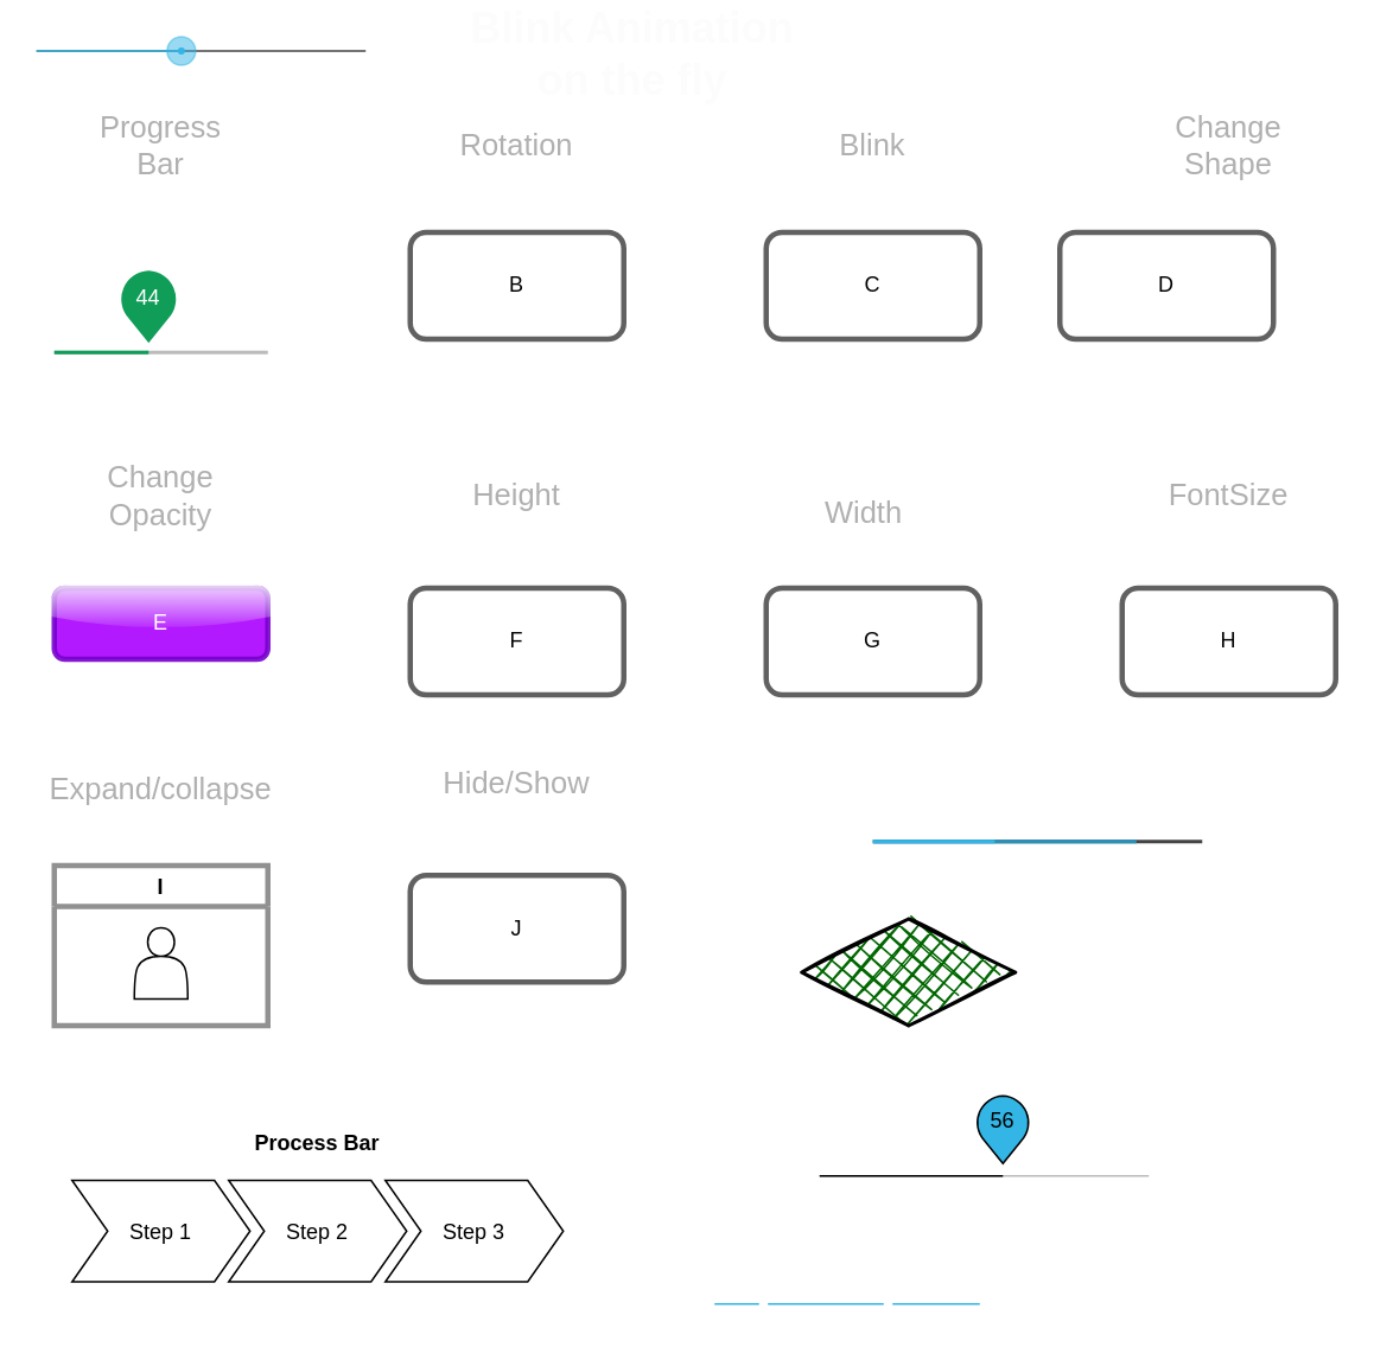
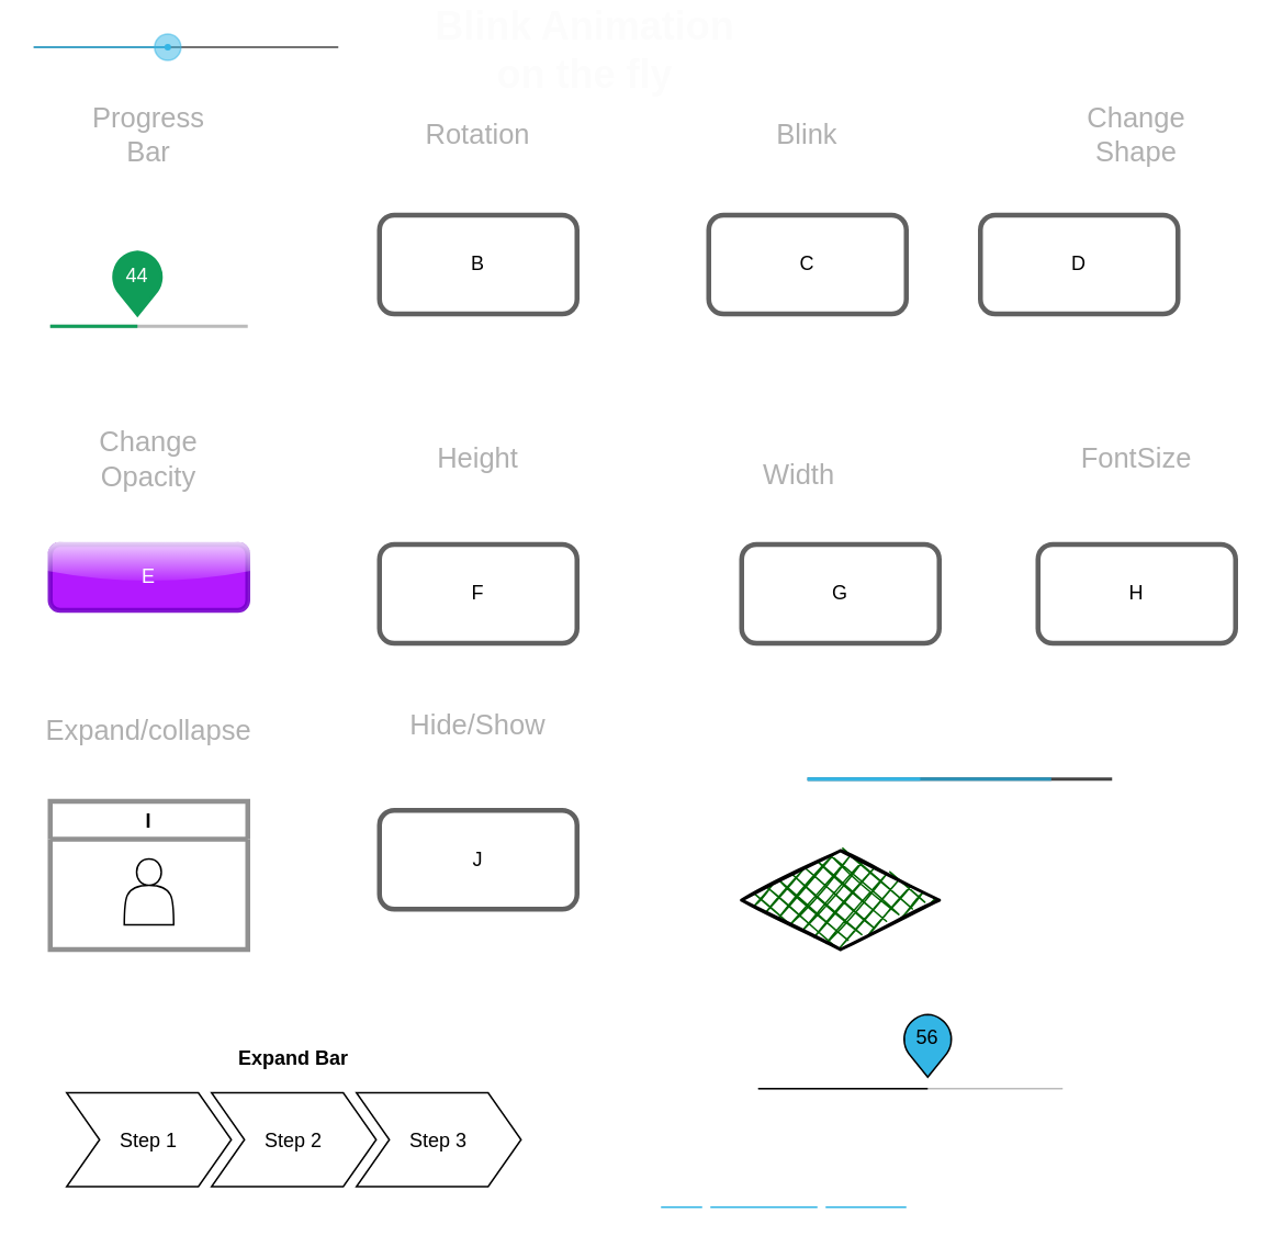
- <mxCell id="16" value="&lt;div&gt;G&lt;br&gt;&lt;/div&gt;" style="rounded=1;whiteSpace=wrap;html=1;strokeColor=#616161;strokeWidth=3;" parent="1" vertex="1"><mxGeometry x="430" y="330" width="120" height="60" as="geometry" /></mxCell>
+ <mxCell id="16" value="&lt;div&gt;G&lt;br&gt;&lt;/div&gt;" style="rounded=1;whiteSpace=wrap;html=1;strokeColor=#616161;strokeWidth=3;" parent="1" vertex="1"><mxGeometry x="450" y="330" width="120" height="60" as="geometry" /></mxCell>
- <mxCell id="25" value="Process Bar" style="swimlane;childLayout=stackLayout;horizontal=1;fillColor=none;horizontalStack=1;resizeParent=1;resizeParentMax=0;resizeLast=0;collapsible=0;strokeColor=none;stackBorder=10;stackSpacing=-12;resizable=1;align=center;points=[];fontColor=#000000;" vertex="1" parent="1"><mxGeometry x="30" y="630" width="296" height="100" as="geometry" /></mxCell>
+ <mxCell id="25" value="Expand Bar" style="swimlane;childLayout=stackLayout;horizontal=1;fillColor=none;horizontalStack=1;resizeParent=1;resizeParentMax=0;resizeLast=0;collapsible=0;strokeColor=none;stackBorder=10;stackSpacing=-12;resizable=1;align=center;points=[];fontColor=#000000;" vertex="1" parent="1"><mxGeometry x="30" y="630" width="296" height="100" as="geometry" /></mxCell>
